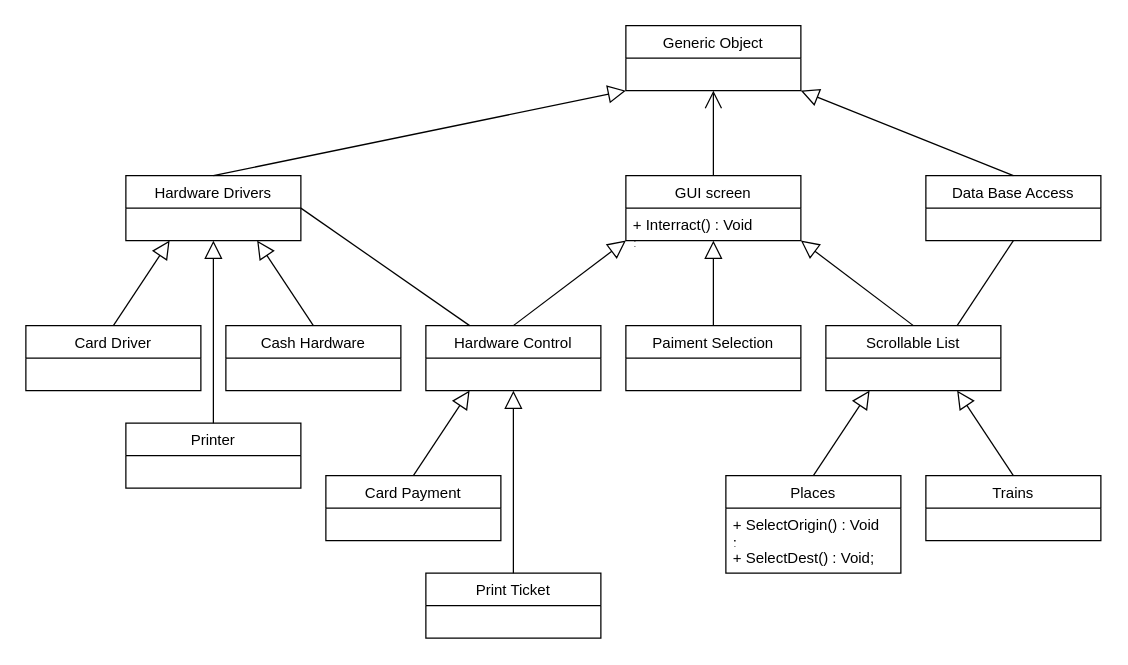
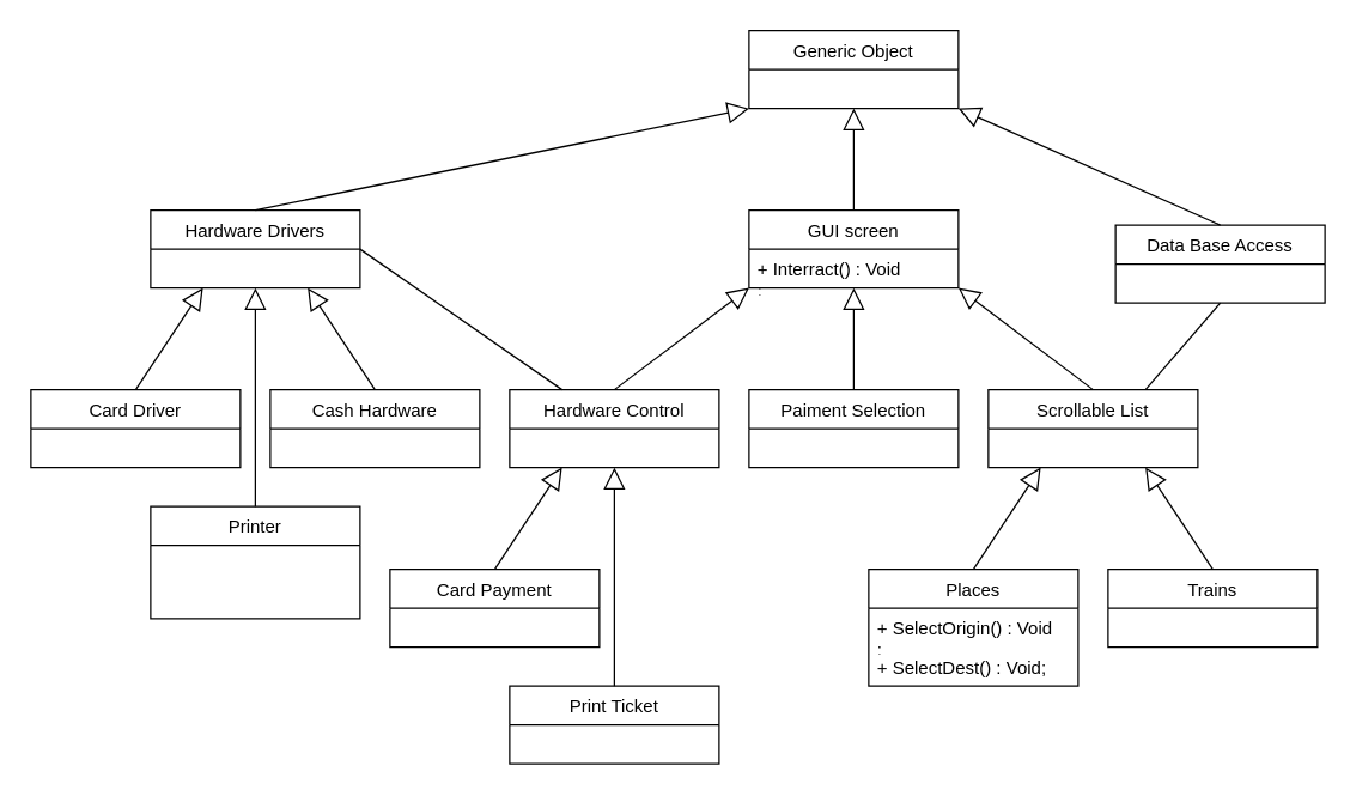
- <mxCell id="5" value="" style="endArrow=open;endFill=0;endSize=12;html=1;rounded=0;exitX=0.5;exitY=0;exitDx=0;exitDy=0;entryX=0.5;entryY=1;entryDx=0;entryDy=0;" parent="1" source="3" target="2" edge="1"><mxGeometry width="160" relative="1" as="geometry"><mxPoint x="500" y="370" as="sourcePoint" /><mxPoint x="660" y="370" as="targetPoint" /></mxGeometry></mxCell>
+ <mxCell id="5" value="" style="endArrow=block;endFill=0;endSize=12;html=1;rounded=0;exitX=0.5;exitY=0;exitDx=0;exitDy=0;entryX=0.5;entryY=1;entryDx=0;entryDy=0;" parent="1" source="3" target="2" edge="1"><mxGeometry width="160" relative="1" as="geometry"><mxPoint x="500" y="370" as="sourcePoint" /><mxPoint x="660" y="370" as="targetPoint" /></mxGeometry></mxCell>
- <mxCell id="22" value="Data Base Access" style="swimlane;fontStyle=0;childLayout=stackLayout;horizontal=1;startSize=26;fillColor=none;horizontalStack=0;resizeParent=1;resizeParentMax=0;resizeLast=0;collapsible=1;marginBottom=0;" parent="1" vertex="1"><mxGeometry x="740" y="140" width="140" height="52" as="geometry" /></mxCell>
+ <mxCell id="22" value="Data Base Access" style="swimlane;fontStyle=0;childLayout=stackLayout;horizontal=1;startSize=26;fillColor=none;horizontalStack=0;resizeParent=1;resizeParentMax=0;resizeLast=0;collapsible=1;marginBottom=0;" parent="1" vertex="1"><mxGeometry x="745" y="150" width="140" height="52" as="geometry" /></mxCell>
- <mxCell id="31" value="Printer" style="swimlane;fontStyle=0;childLayout=stackLayout;horizontal=1;startSize=26;fillColor=none;horizontalStack=0;resizeParent=1;resizeParentMax=0;resizeLast=0;collapsible=1;marginBottom=0;" parent="1" vertex="1"><mxGeometry x="100" y="338" width="140" height="52" as="geometry" /></mxCell>
+ <mxCell id="31" value="Printer" style="swimlane;fontStyle=0;childLayout=stackLayout;horizontal=1;startSize=26;fillColor=none;horizontalStack=0;resizeParent=1;resizeParentMax=0;resizeLast=0;collapsible=1;marginBottom=0;" parent="1" vertex="1"><mxGeometry x="100" y="338" width="140" height="75" as="geometry" /></mxCell>
